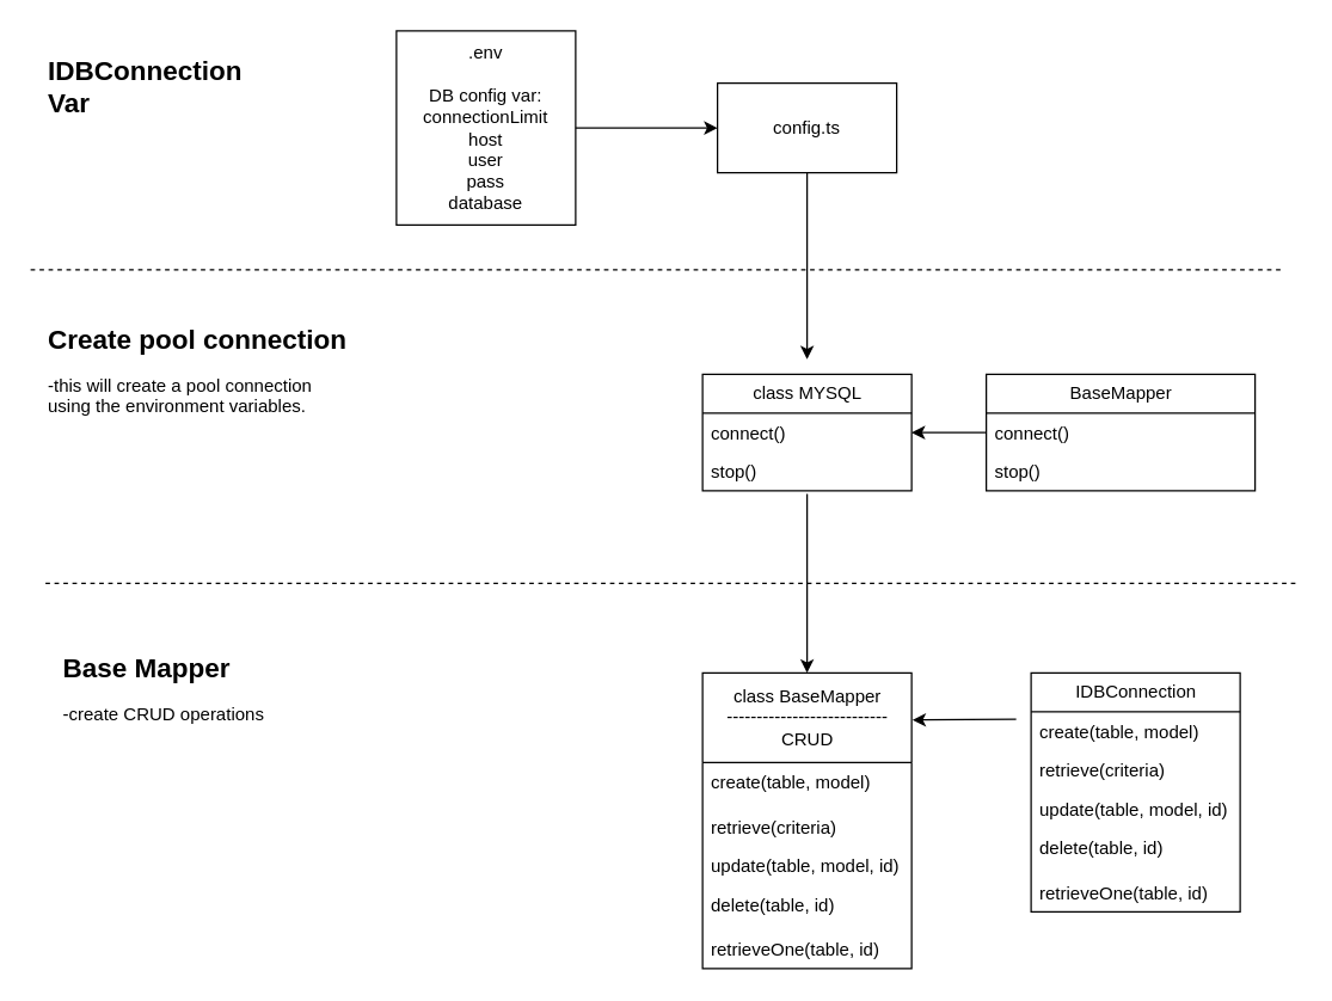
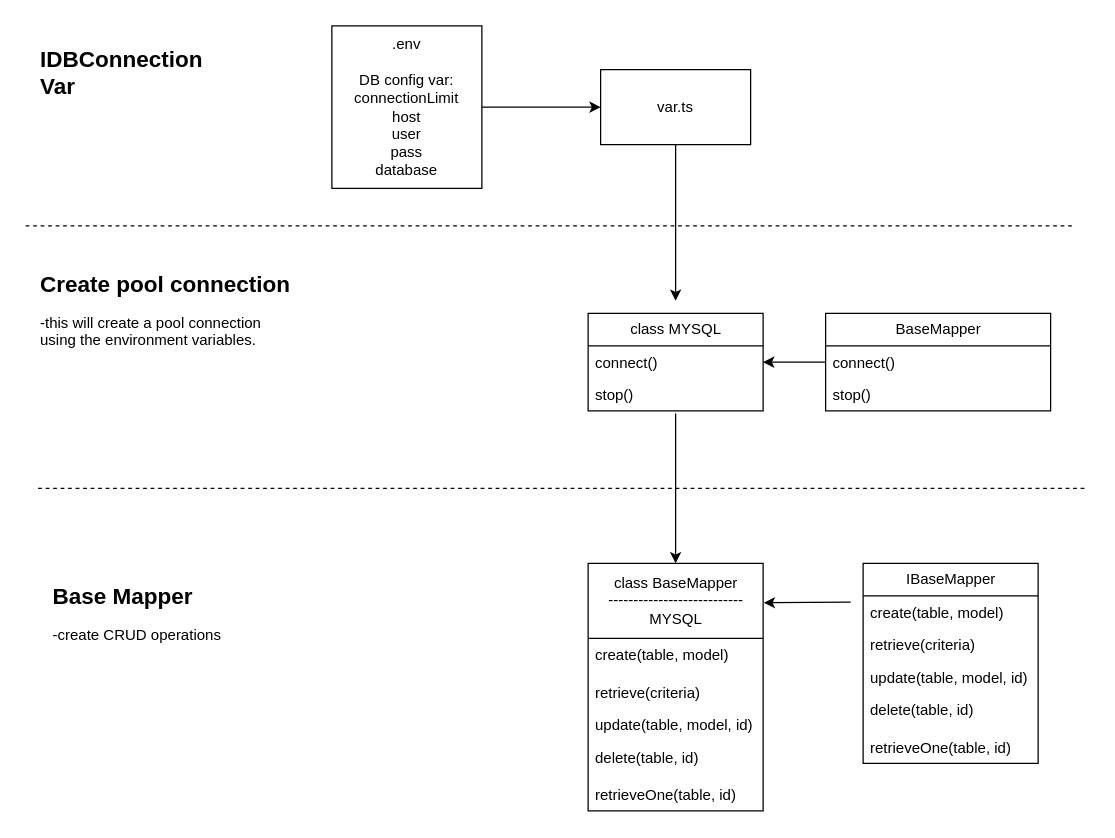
- <mxCell id="10" value="config.ts" style="rounded=0;whiteSpace=wrap;html=1;" vertex="1" parent="1"><mxGeometry x="480" y="55" width="120" height="60" as="geometry" /></mxCell>
+ <mxCell id="10" value="var.ts" style="rounded=0;whiteSpace=wrap;html=1;" vertex="1" parent="1"><mxGeometry x="480" y="55" width="120" height="60" as="geometry" /></mxCell>
- <mxCell id="26" value="IDBConnection" style="swimlane;fontStyle=0;childLayout=stackLayout;horizontal=1;startSize=26;fillColor=none;horizontalStack=0;resizeParent=1;resizeParentMax=0;resizeLast=0;collapsible=1;marginBottom=0;html=1;" vertex="1" parent="1"><mxGeometry x="690" y="450" width="140" height="160" as="geometry" /></mxCell>
+ <mxCell id="26" value="IBaseMapper" style="swimlane;fontStyle=0;childLayout=stackLayout;horizontal=1;startSize=26;fillColor=none;horizontalStack=0;resizeParent=1;resizeParentMax=0;resizeLast=0;collapsible=1;marginBottom=0;html=1;" vertex="1" parent="1"><mxGeometry x="690" y="450" width="140" height="160" as="geometry" /></mxCell>
- <mxCell id="25" value="&lt;h1 style=&quot;margin-top: 0px; font-size: 18px;&quot;&gt;Base Mapper&amp;nbsp;&lt;/h1&gt;&lt;div&gt;-create CRUD operations&lt;/div&gt;" style="text;html=1;whiteSpace=wrap;overflow=hidden;rounded=0;" vertex="1" parent="1"><mxGeometry x="40" y="430" width="210" height="90" as="geometry" /></mxCell>
+ <mxCell id="25" value="&lt;h1 style=&quot;margin-top: 0px; font-size: 18px;&quot;&gt;Base Mapper&amp;nbsp;&lt;/h1&gt;&lt;div&gt;-create CRUD operations&lt;/div&gt;" style="text;html=1;whiteSpace=wrap;overflow=hidden;rounded=0;" vertex="1" parent="1"><mxGeometry x="40" y="460" width="210" height="90" as="geometry" /></mxCell>
- <mxCell id="18" value="class BaseMapper&lt;div&gt;---------------------------&lt;/div&gt;&lt;div&gt;CRUD&lt;/div&gt;" style="swimlane;fontStyle=0;childLayout=stackLayout;horizontal=1;startSize=60;fillColor=none;horizontalStack=0;resizeParent=1;resizeParentMax=0;resizeLast=0;collapsible=1;marginBottom=0;html=1;" vertex="1" parent="1"><mxGeometry x="470" y="450" width="140" height="198" as="geometry" /></mxCell>
+ <mxCell id="18" value="class BaseMapper&lt;div&gt;---------------------------&lt;/div&gt;&lt;div&gt;MYSQL&lt;/div&gt;" style="swimlane;fontStyle=0;childLayout=stackLayout;horizontal=1;startSize=60;fillColor=none;horizontalStack=0;resizeParent=1;resizeParentMax=0;resizeLast=0;collapsible=1;marginBottom=0;html=1;" vertex="1" parent="1"><mxGeometry x="470" y="450" width="140" height="198" as="geometry" /></mxCell>
